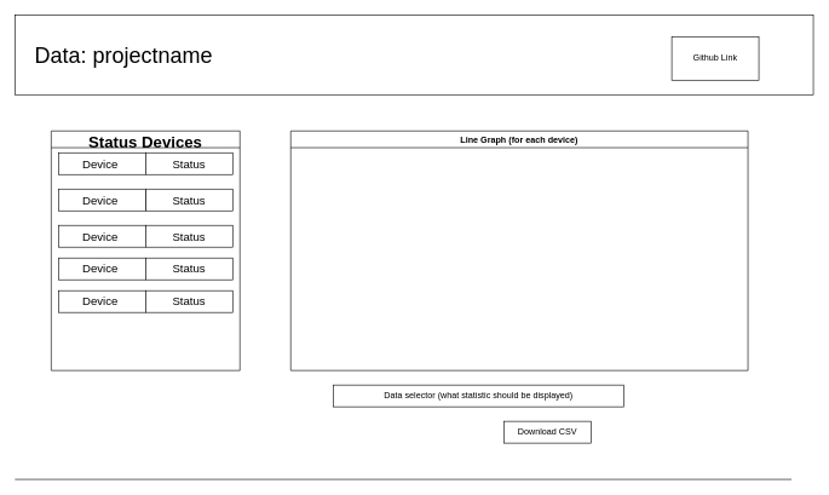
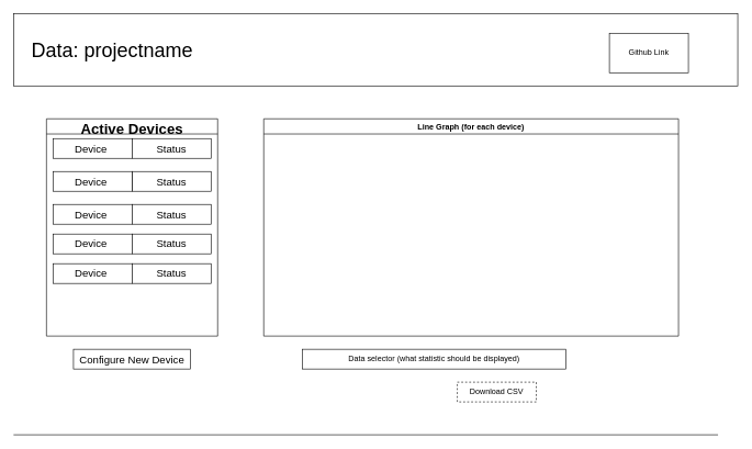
- <mxCell id="4" value="&lt;font style=&quot;font-size: 22px;&quot;&gt;Status Devices&lt;/font&gt;" style="swimlane;whiteSpace=wrap;html=1;fontSize=30;" parent="1" vertex="1"><mxGeometry x="70" y="180" width="260" height="330" as="geometry" /></mxCell>
+ <mxCell id="4" value="&lt;font style=&quot;font-size: 22px;&quot;&gt;Active Devices&lt;/font&gt;" style="swimlane;whiteSpace=wrap;html=1;fontSize=30;" parent="1" vertex="1"><mxGeometry x="70" y="180" width="260" height="330" as="geometry" /></mxCell>
+ <mxCell id="15" value="&lt;font style=&quot;font-size: 16px;&quot;&gt;Configure New Device&lt;/font&gt;" style="rounded=0;whiteSpace=wrap;html=1;fontSize=22;" parent="1" vertex="1"><mxGeometry x="111" y="530" width="177.5" height="30" as="geometry" /></mxCell>
- <mxCell id="20" value="Download CSV" style="rounded=0;whiteSpace=wrap;html=1;" vertex="1" parent="1"><mxGeometry x="694" y="580" width="120" height="30" as="geometry" /></mxCell>
+ <mxCell id="20" value="Download CSV" style="rounded=0;whiteSpace=wrap;html=1;dashed=1;" vertex="1" parent="1"><mxGeometry x="694" y="580" width="120" height="30" as="geometry" /></mxCell>
